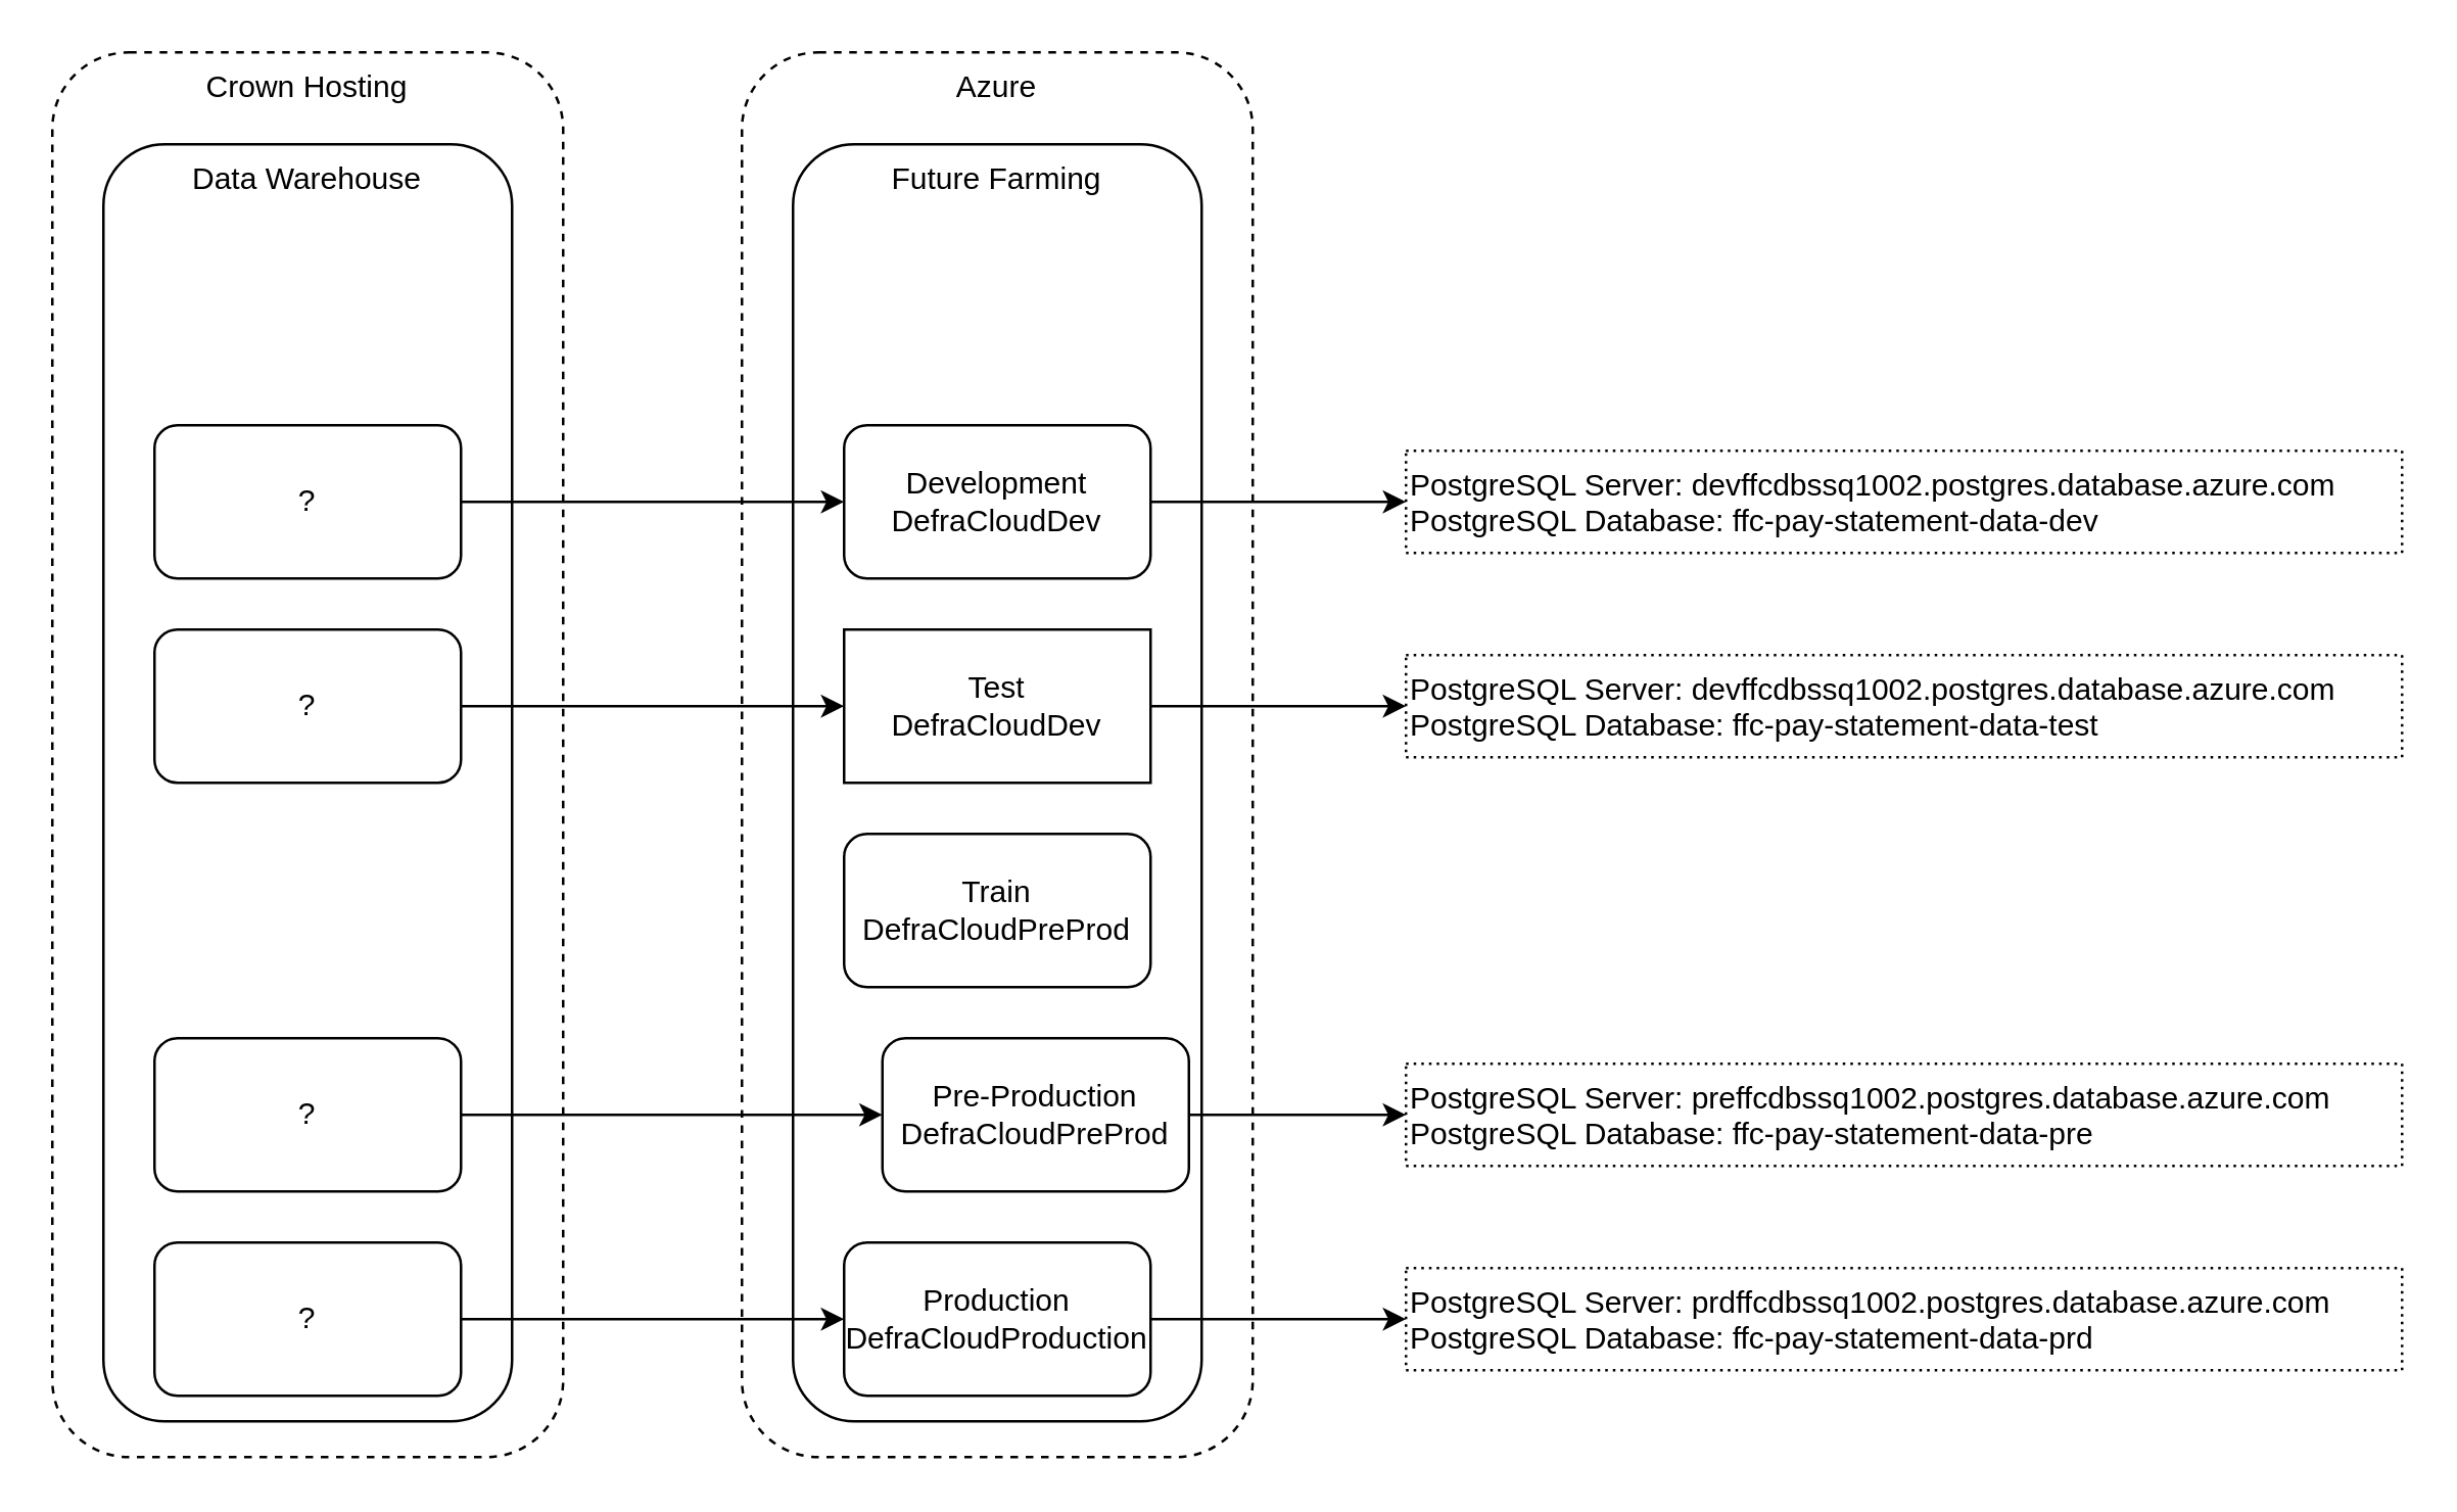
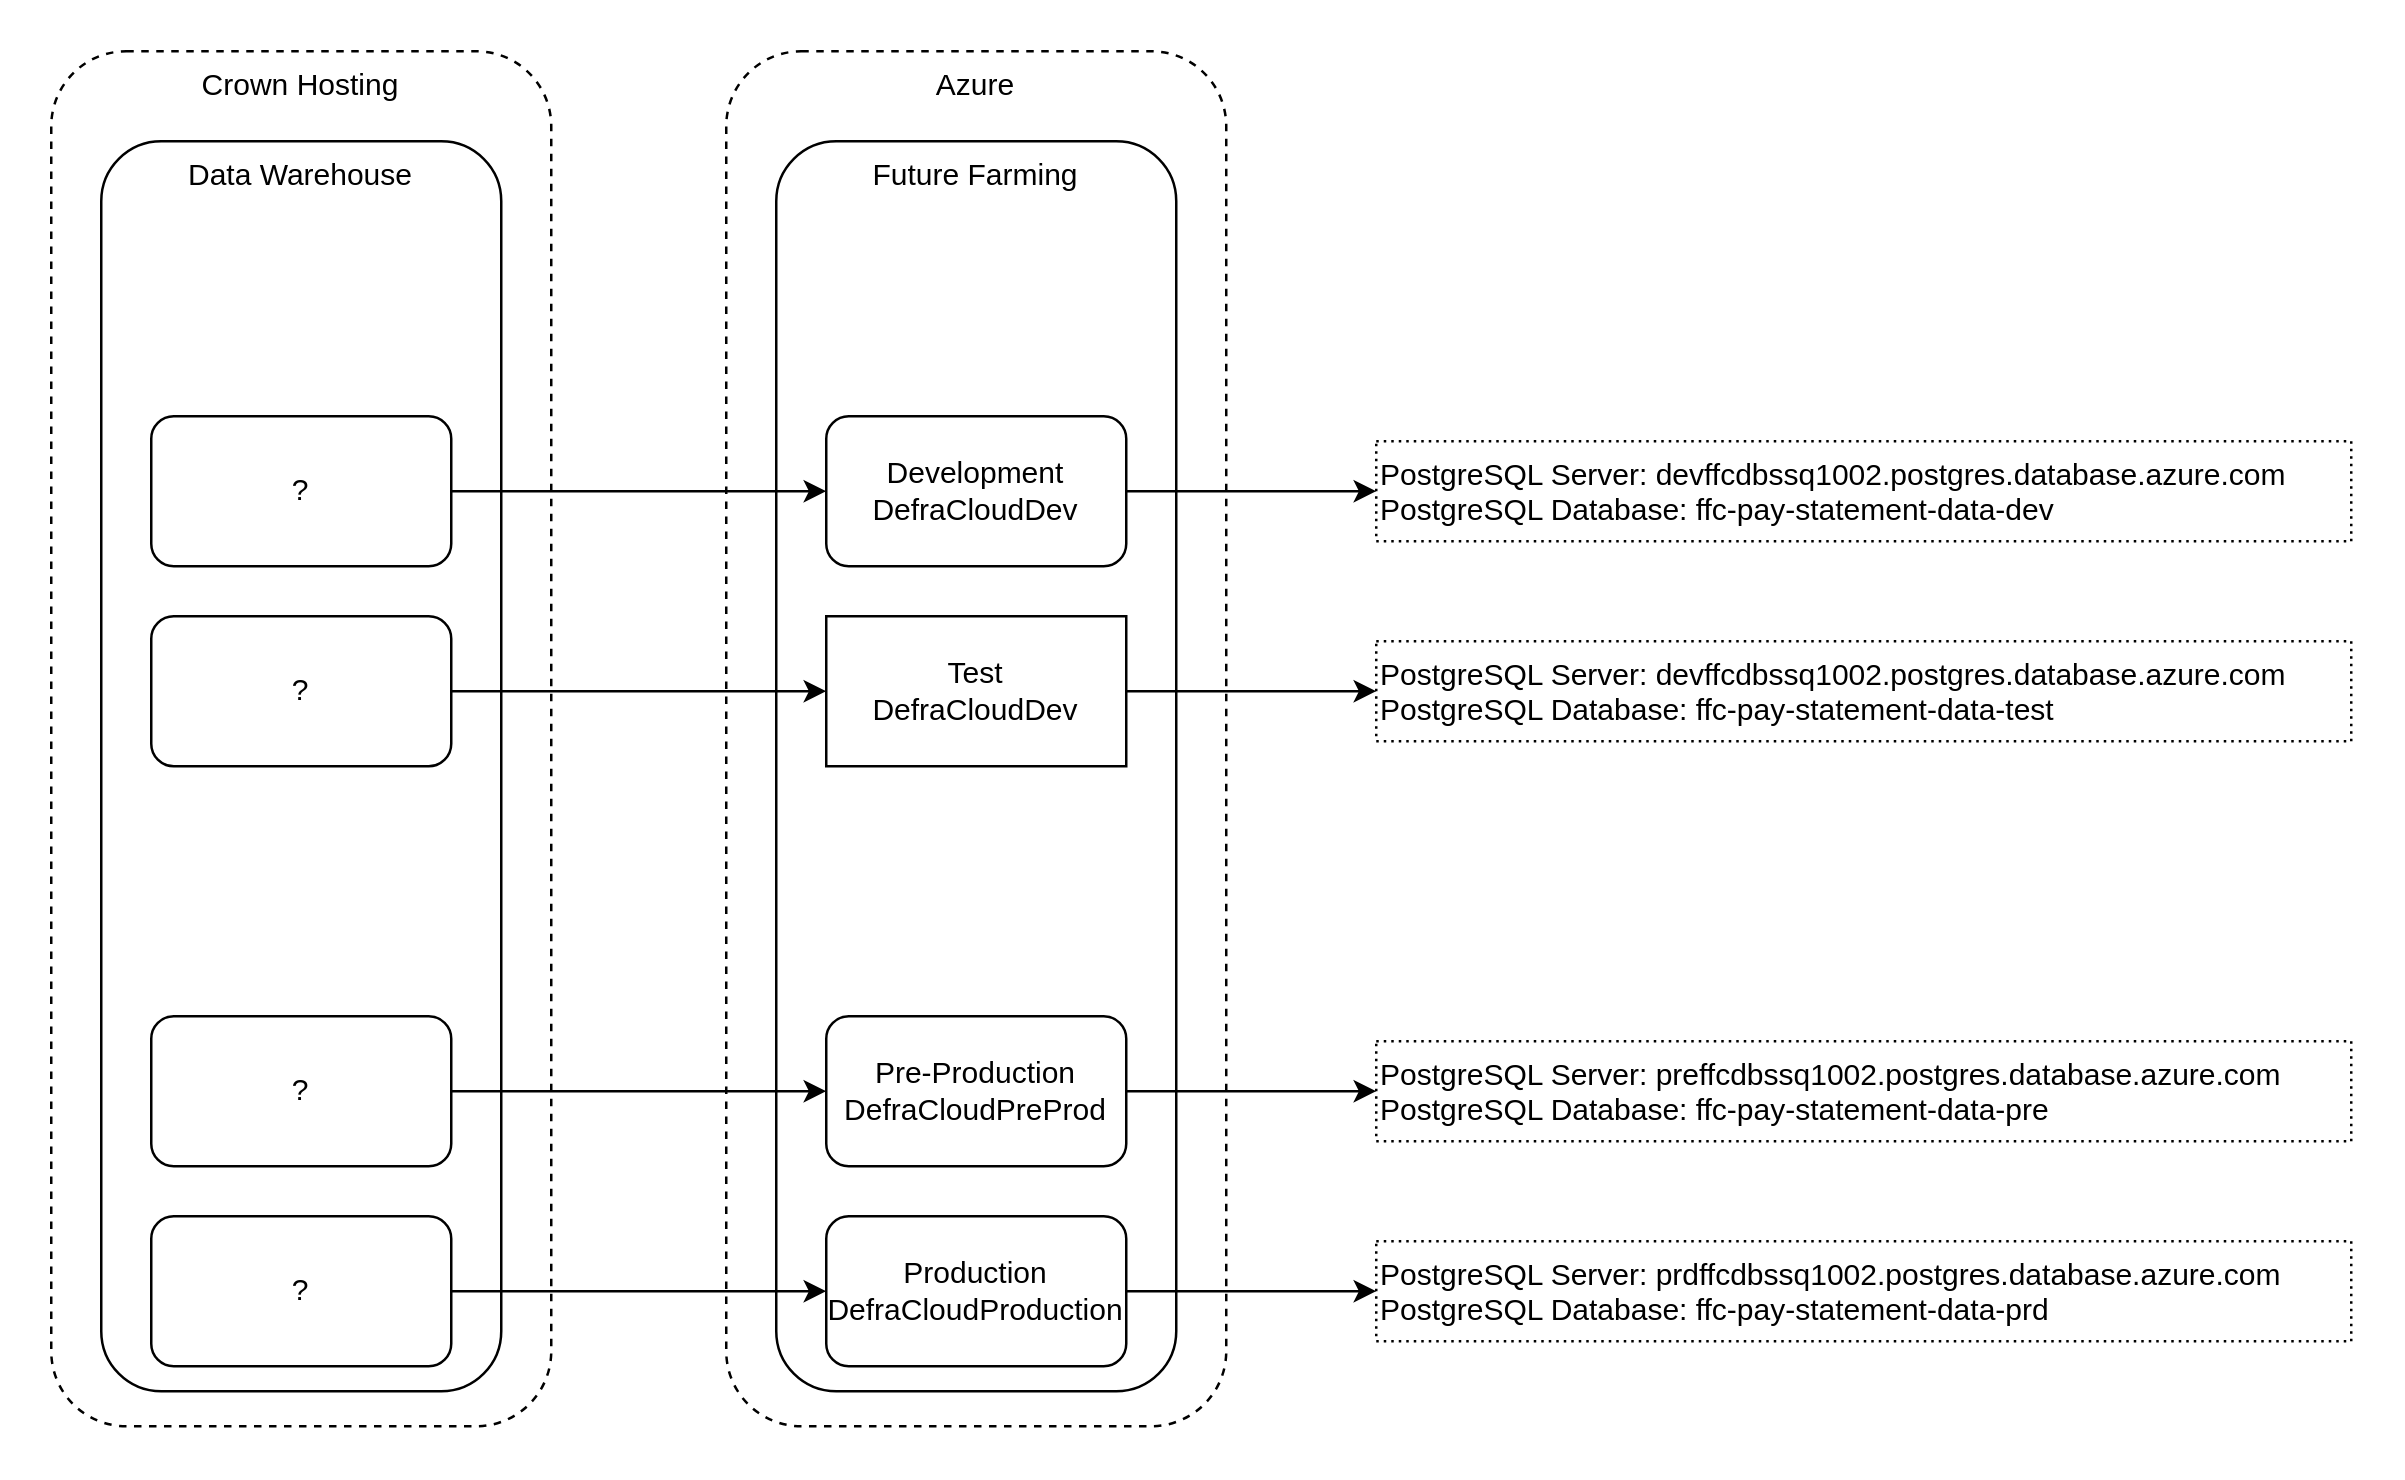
- <mxCell id="9" value="Train&lt;br&gt;DefraCloudPreProd" style="rounded=1;whiteSpace=wrap;html=1;" parent="1" vertex="1"><mxGeometry x="330" y="326" width="120" height="60" as="geometry" /></mxCell>
- <mxCell id="11" value="Pre-Production&lt;br&gt;DefraCloudPreProd" style="rounded=1;whiteSpace=wrap;html=1;" parent="1" vertex="1"><mxGeometry x="345" y="406" width="120" height="60" as="geometry" /></mxCell>
+ <mxCell id="11" value="Pre-Production&lt;br&gt;DefraCloudPreProd" style="rounded=1;whiteSpace=wrap;html=1;" parent="1" vertex="1"><mxGeometry x="330" y="406" width="120" height="60" as="geometry" /></mxCell>
